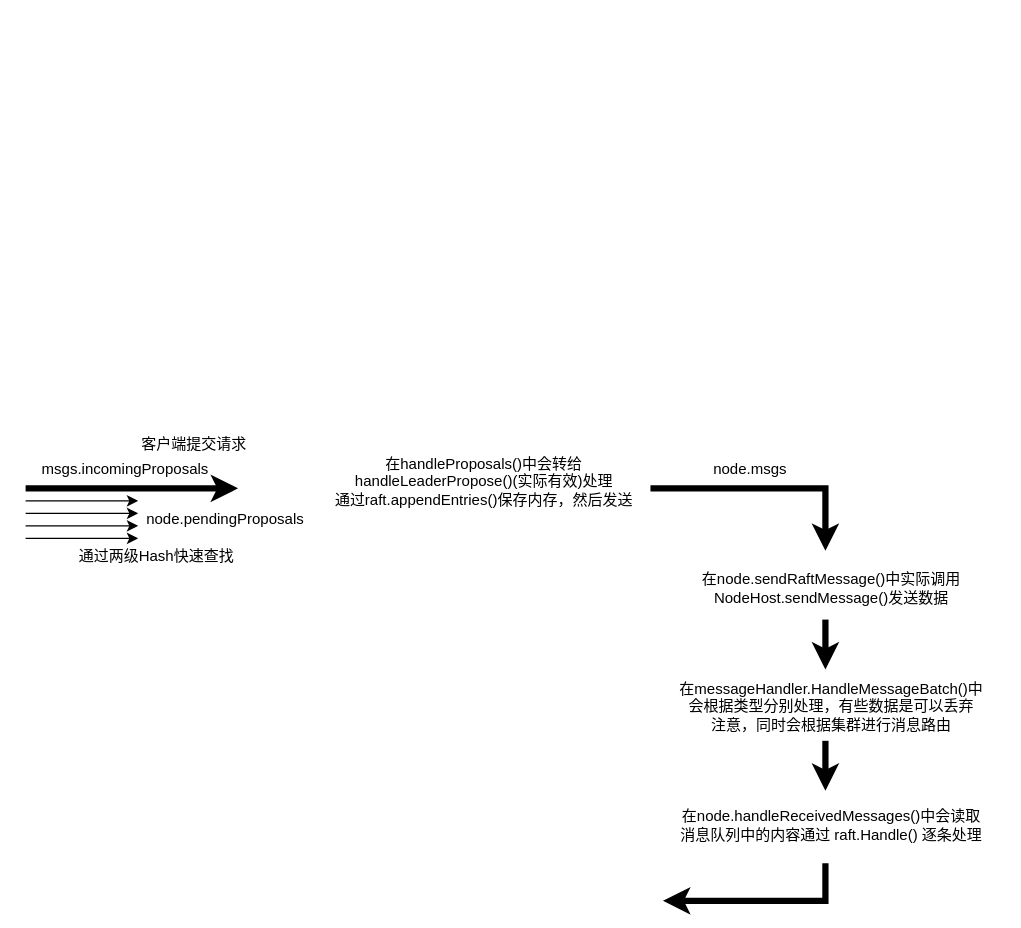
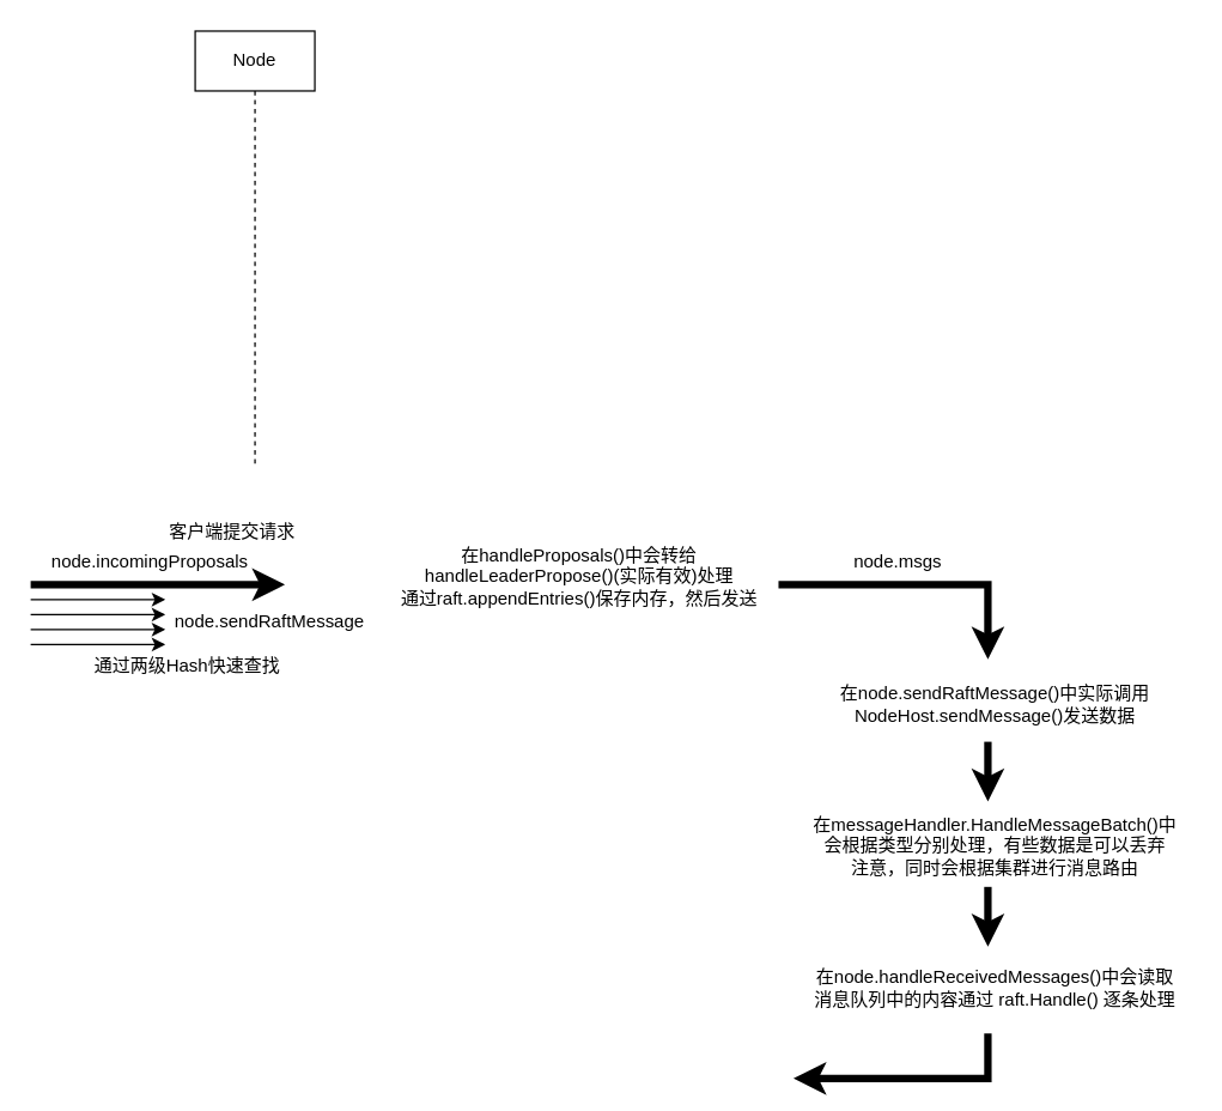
+ <mxCell id="2" value="Node" style="shape=umlLifeline;perimeter=lifelinePerimeter;whiteSpace=wrap;html=1;container=1;collapsible=0;recursiveResize=0;outlineConnect=0;" parent="1" vertex="1"><mxGeometry x="130" y="20" width="80" height="290" as="geometry" /></mxCell>
- <mxCell id="5" value="msgs.incomingProposals" style="text;html=1;strokeColor=none;fillColor=none;align=center;verticalAlign=middle;whiteSpace=wrap;rounded=0;" parent="1" vertex="1"><mxGeometry x="30" y="360" width="140" height="30" as="geometry" /></mxCell>
+ <mxCell id="5" value="node.incomingProposals" style="text;html=1;strokeColor=none;fillColor=none;align=center;verticalAlign=middle;whiteSpace=wrap;rounded=0;" parent="1" vertex="1"><mxGeometry x="30" y="360" width="140" height="30" as="geometry" /></mxCell>
- <mxCell id="4" value="node.pendingProposals" style="text;html=1;strokeColor=none;fillColor=none;align=center;verticalAlign=middle;whiteSpace=wrap;rounded=0;" parent="1" vertex="1"><mxGeometry x="110" y="400" width="140" height="30" as="geometry" /></mxCell>
+ <mxCell id="4" value="node.sendRaftMessage" style="text;html=1;strokeColor=none;fillColor=none;align=center;verticalAlign=middle;whiteSpace=wrap;rounded=0;" parent="1" vertex="1"><mxGeometry x="110" y="400" width="140" height="30" as="geometry" /></mxCell>
